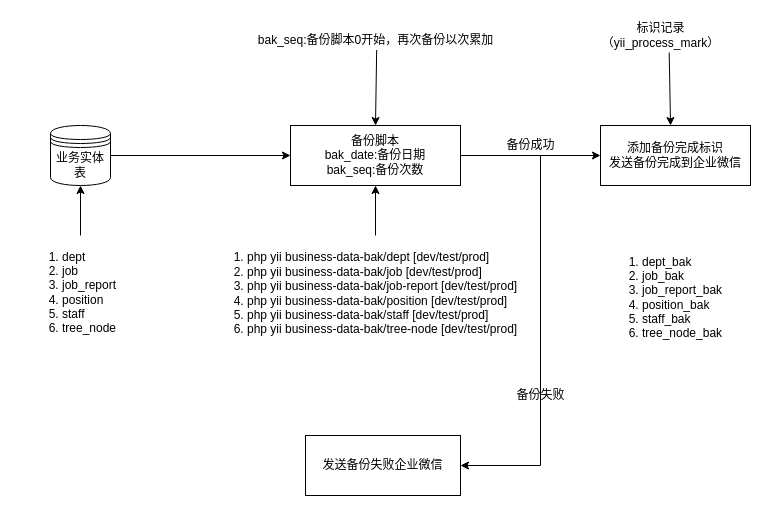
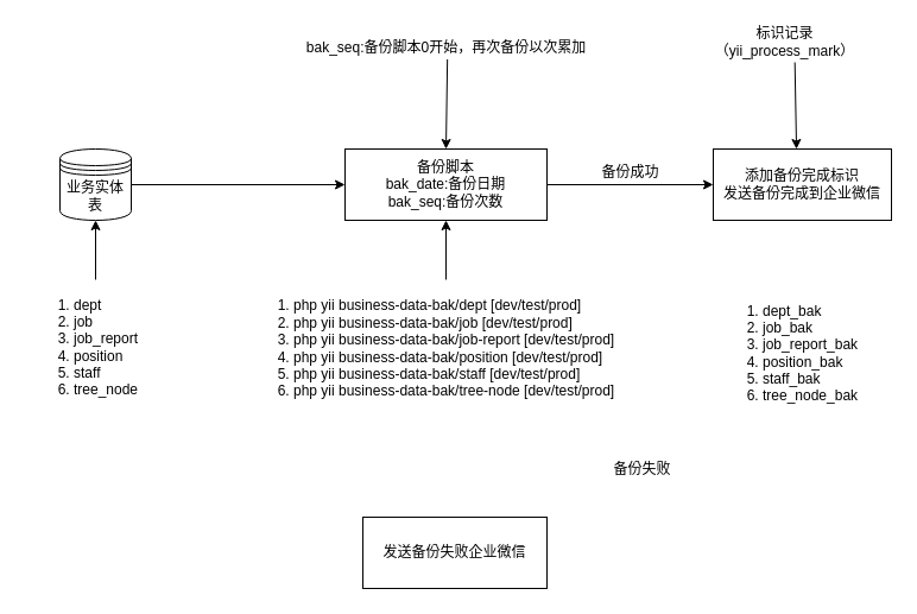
- <mxCell id="7" style="edgeStyle=orthogonalEdgeStyle;rounded=0;orthogonalLoop=1;jettySize=auto;html=1;exitX=1;exitY=0.5;exitDx=0;exitDy=0;entryX=1;entryY=0.5;entryDx=0;entryDy=0;" parent="1" source="8" target="15" edge="1"><mxGeometry relative="1" as="geometry"><Array as="points"><mxPoint x="540" y="155" /><mxPoint x="540" y="465" /></Array></mxGeometry></mxCell>
